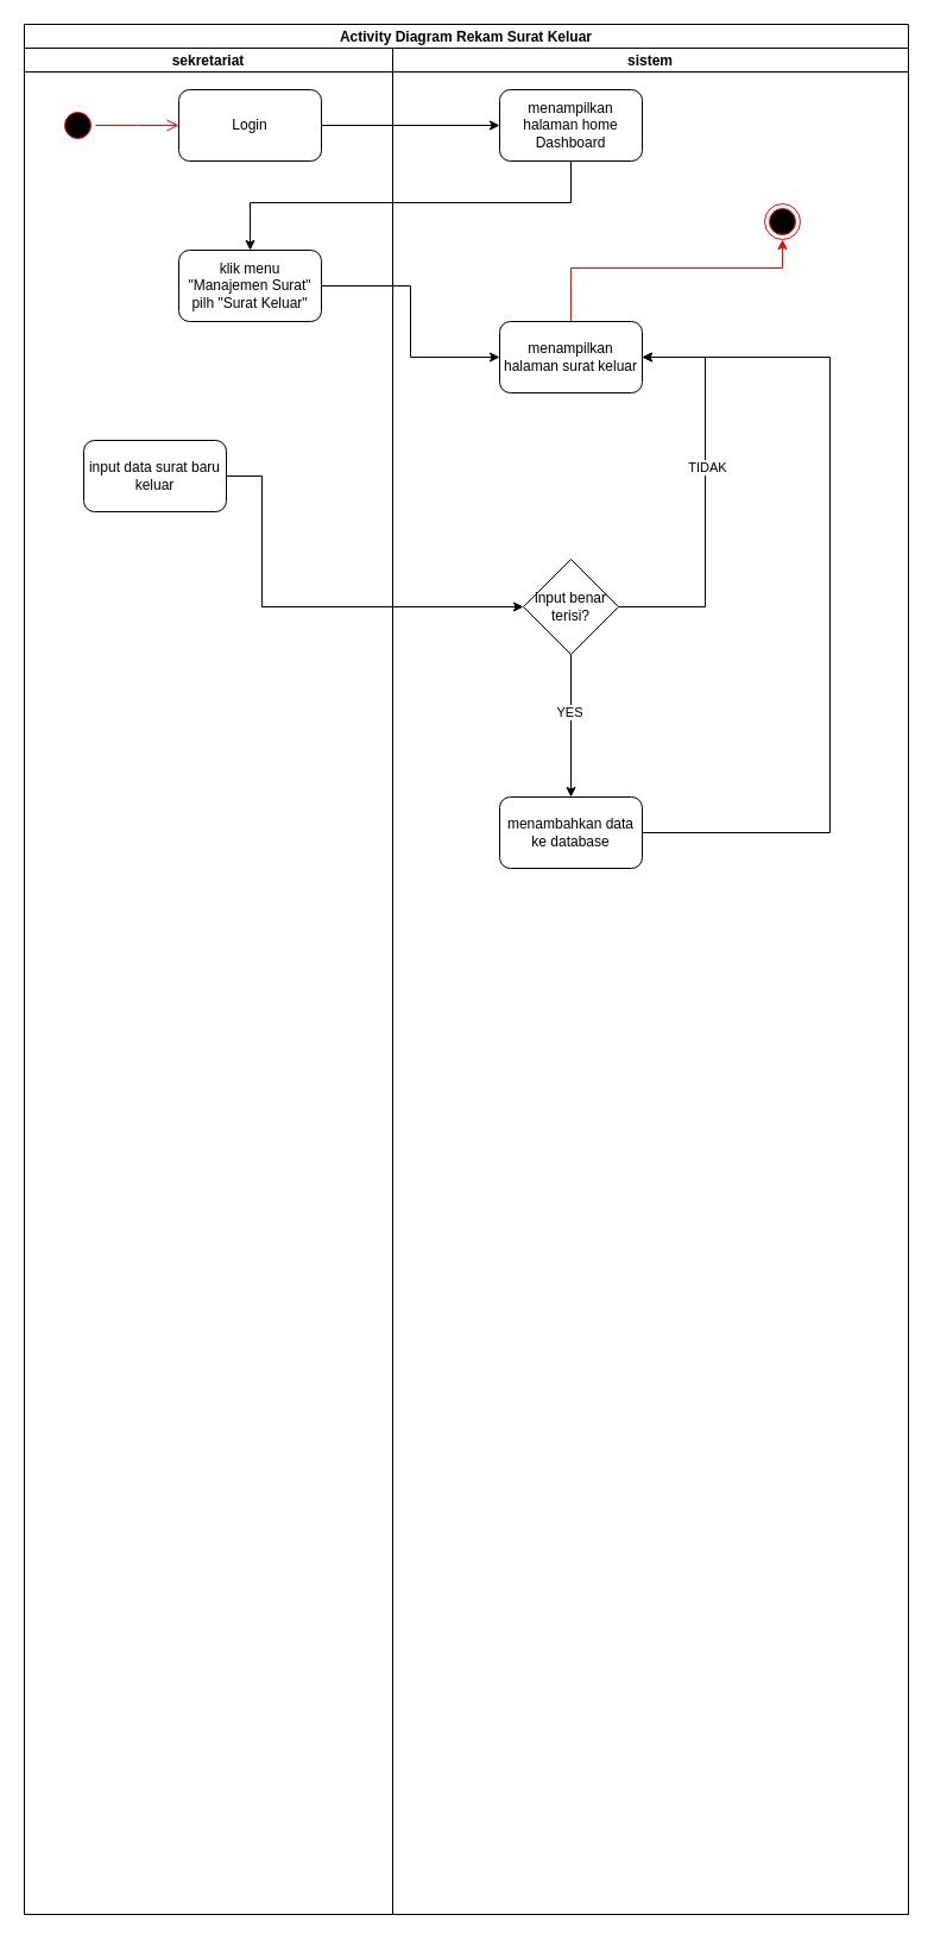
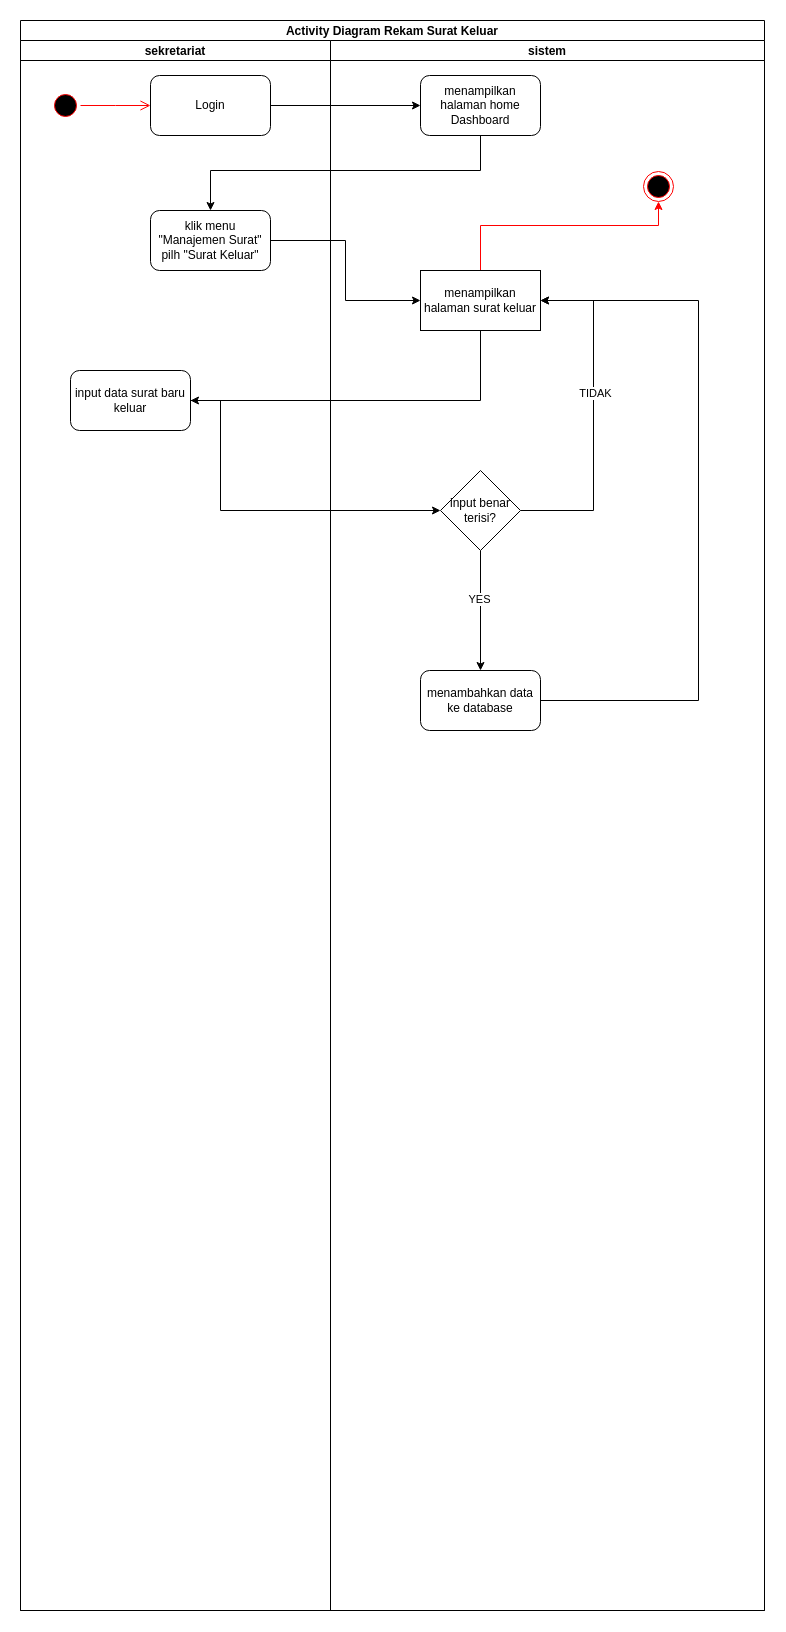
- <mxCell id="12" value="menampilkan halaman surat keluar" style="rounded=1;whiteSpace=wrap;html=1;" parent="9" vertex="1"><mxGeometry x="90" y="230" width="120" height="60" as="geometry" /></mxCell>
+ <mxCell id="12" value="menampilkan halaman surat keluar" style="whiteSpace=wrap;html=1;rounded=0;" parent="9" vertex="1"><mxGeometry x="90" y="230" width="120" height="60" as="geometry" /></mxCell>
+ <mxCell id="24" style="edgeStyle=orthogonalEdgeStyle;rounded=0;orthogonalLoop=1;jettySize=auto;html=1;entryX=1;entryY=0.5;entryDx=0;entryDy=0;" parent="2" source="12" target="8" edge="1"><mxGeometry relative="1" as="geometry"><Array as="points"><mxPoint x="460" y="380" /></Array></mxGeometry></mxCell>
